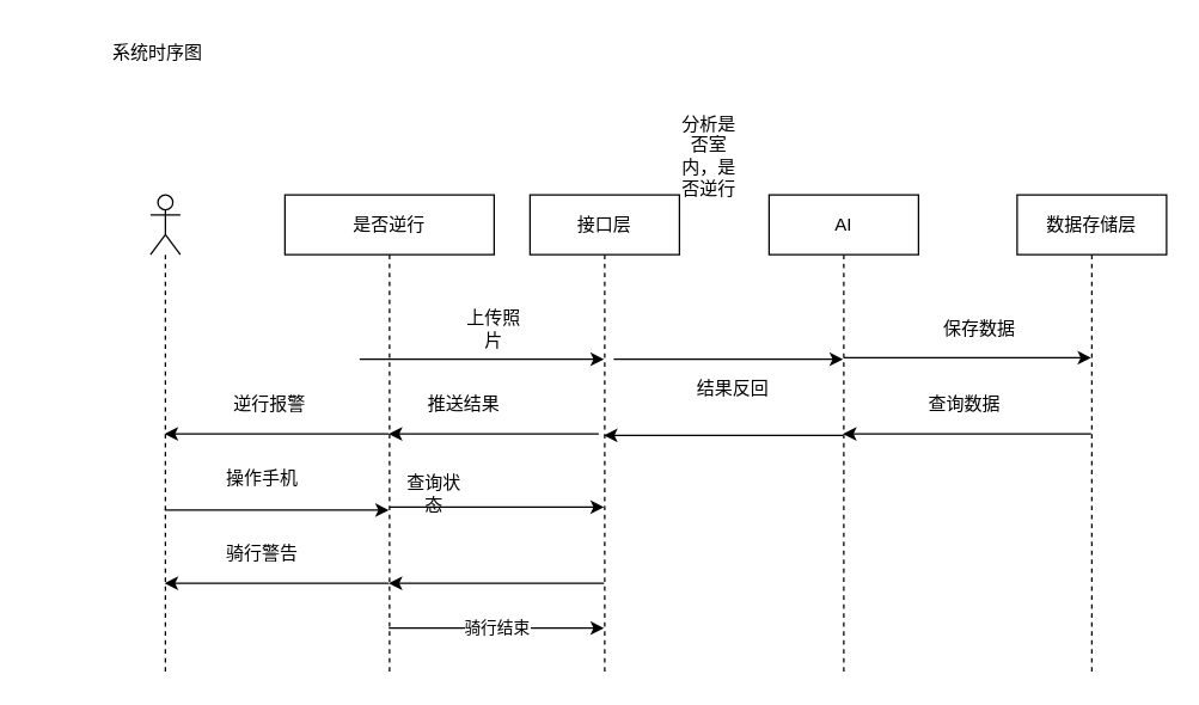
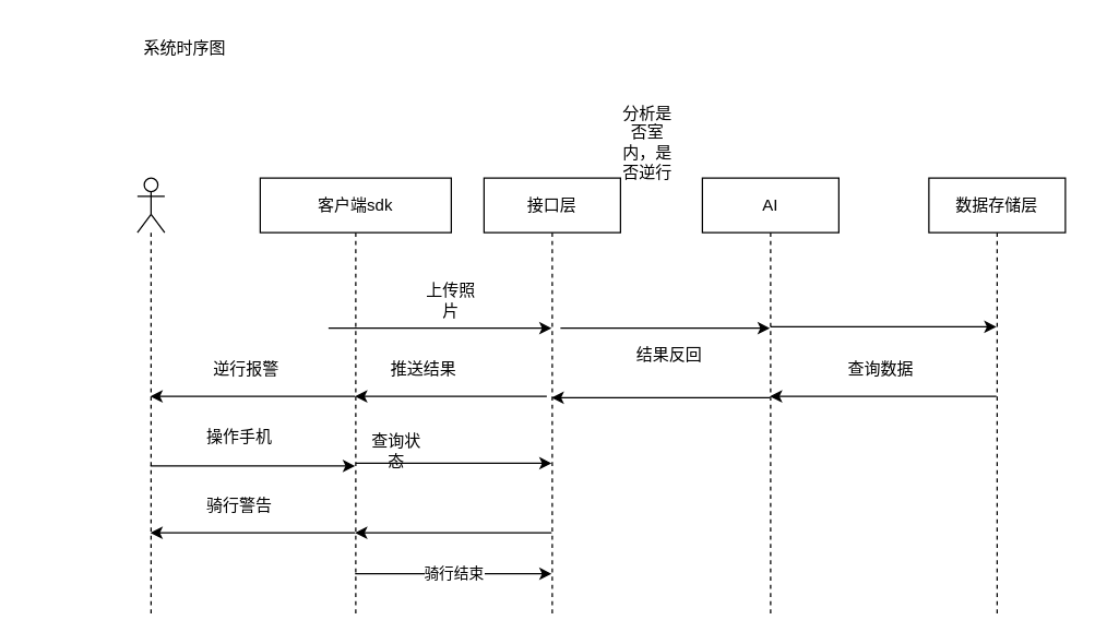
- <mxCell id="2" value="系统时序图" style="text;html=1;strokeColor=none;fillColor=none;align=center;verticalAlign=middle;whiteSpace=wrap;rounded=0;" vertex="1" parent="1"><mxGeometry x="20" y="20" width="170" height="30" as="geometry" /></mxCell>
+ <mxCell id="2" value="系统时序图" style="text;html=1;strokeColor=none;fillColor=none;align=center;verticalAlign=middle;whiteSpace=wrap;rounded=0;" vertex="1" parent="1"><mxGeometry x="50" y="20" width="170" height="30" as="geometry" /></mxCell>
- <mxCell id="4" value="是否逆行" style="shape=umlLifeline;perimeter=lifelinePerimeter;whiteSpace=wrap;html=1;container=1;collapsible=0;recursiveResize=0;outlineConnect=0;" vertex="1" parent="1"><mxGeometry x="190" y="130" width="140" height="320" as="geometry" /></mxCell>
+ <mxCell id="4" value="客户端sdk" style="shape=umlLifeline;perimeter=lifelinePerimeter;whiteSpace=wrap;html=1;container=1;collapsible=0;recursiveResize=0;outlineConnect=0;" vertex="1" parent="1"><mxGeometry x="190" y="130" width="140" height="320" as="geometry" /></mxCell>
- <mxCell id="14" value="保存数据" style="text;html=1;strokeColor=none;fillColor=none;align=center;verticalAlign=middle;whiteSpace=wrap;rounded=0;" vertex="1" parent="1"><mxGeometry x="630" y="210" width="50" height="20" as="geometry" /></mxCell>
